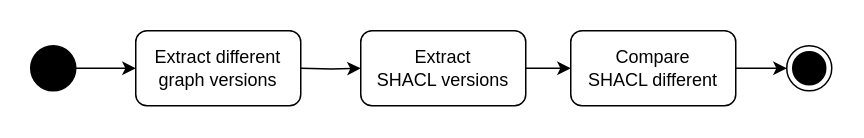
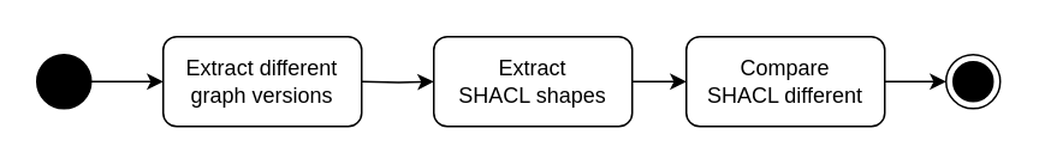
- <mxCell id="9" value="Extract&lt;div&gt;SHACL versions&lt;/div&gt;" style="rounded=1;whiteSpace=wrap;html=1;" vertex="1" parent="1"><mxGeometry x="240" y="20" width="110" height="50" as="geometry" /></mxCell>
+ <mxCell id="9" value="Extract&lt;div&gt;SHACL shapes&lt;/div&gt;" style="rounded=1;whiteSpace=wrap;html=1;" vertex="1" parent="1"><mxGeometry x="240" y="20" width="110" height="50" as="geometry" /></mxCell>
